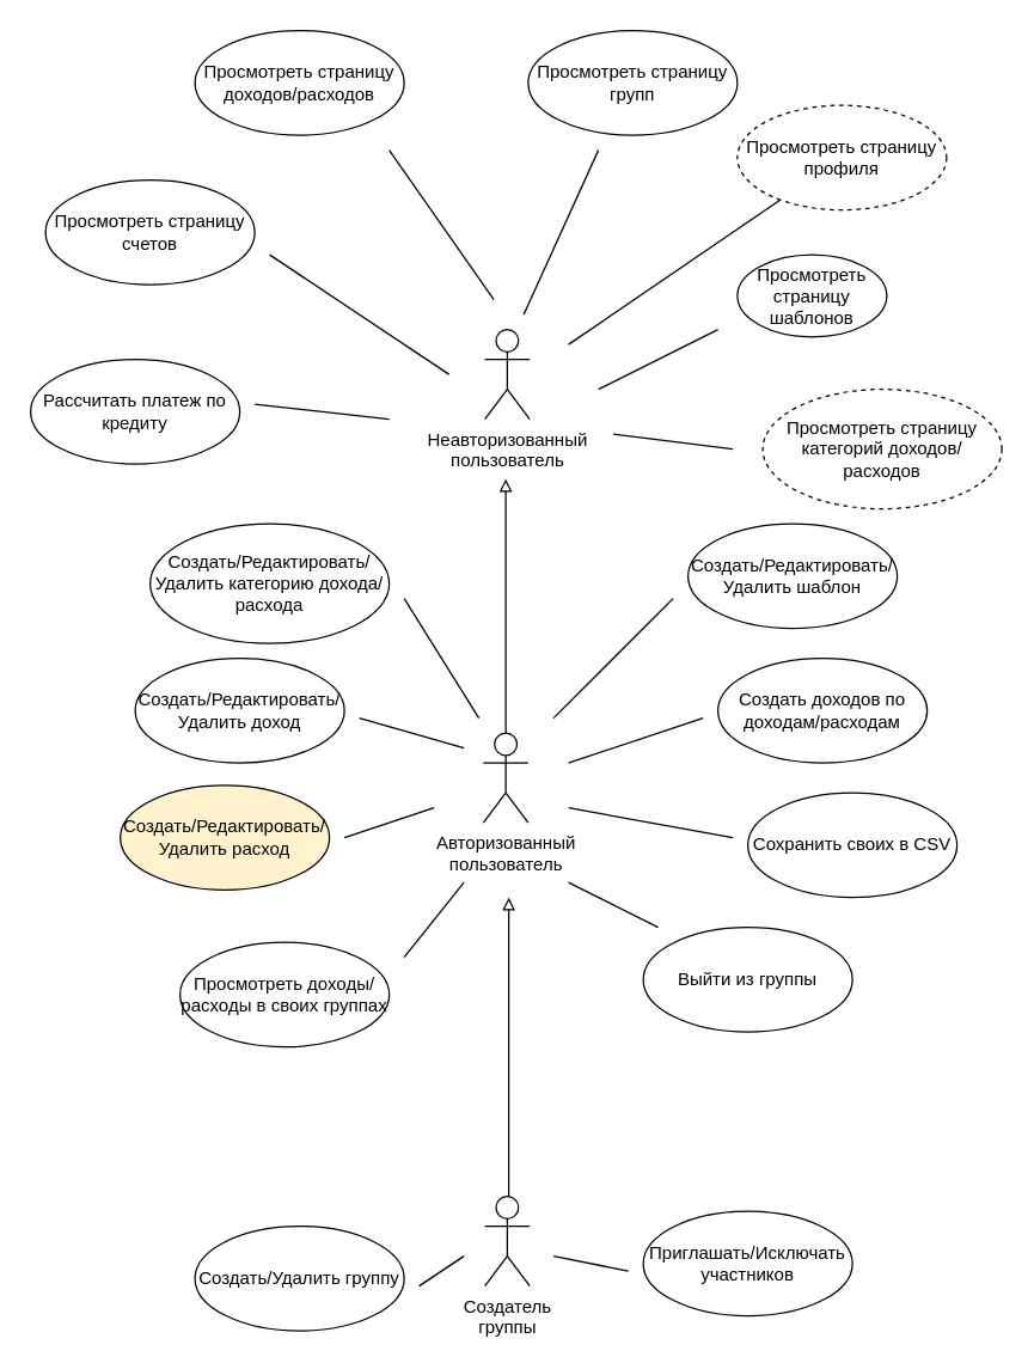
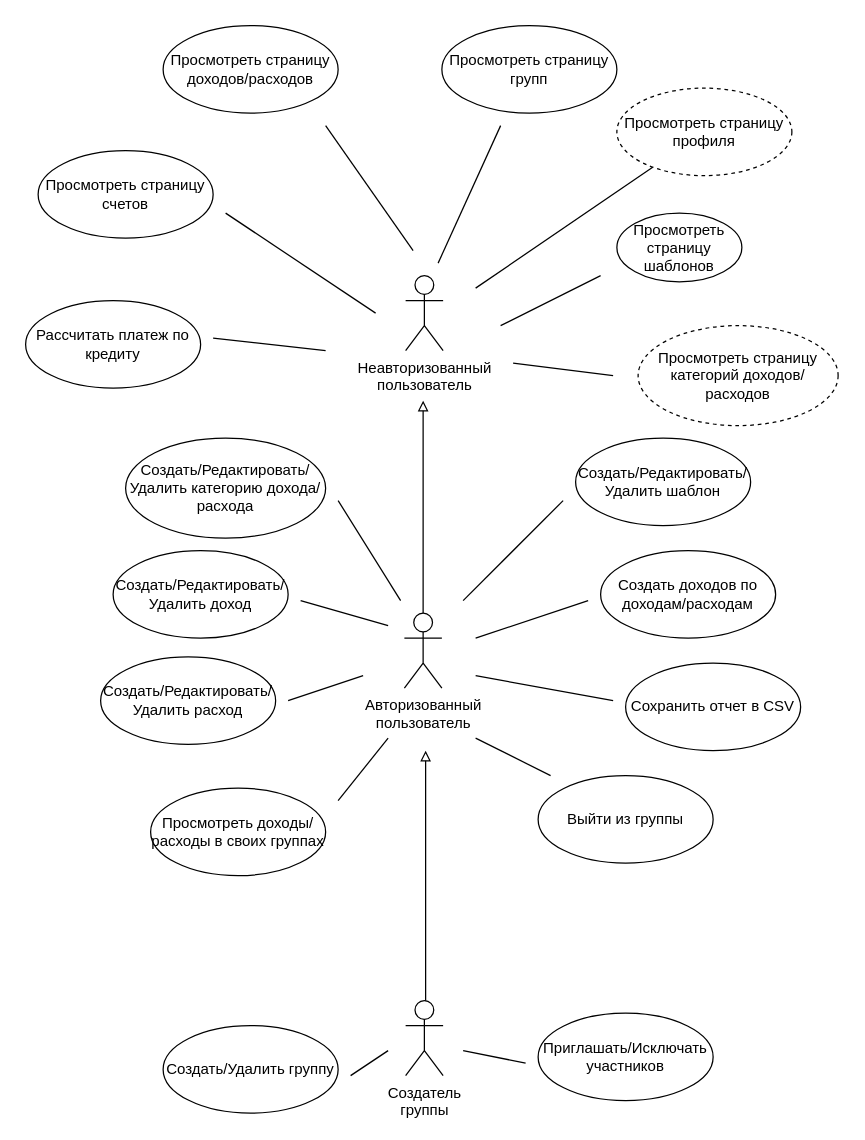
- <mxCell id="18" value="Создать/Редактировать/Удалить расход" style="ellipse;whiteSpace=wrap;html=1;fillColor=#fff2cc;" parent="1" vertex="1"><mxGeometry x="80" y="525" width="140" height="70" as="geometry" /></mxCell>
+ <mxCell id="18" value="Создать/Редактировать/Удалить расход" style="ellipse;whiteSpace=wrap;html=1;" parent="1" vertex="1"><mxGeometry x="80" y="525" width="140" height="70" as="geometry" /></mxCell>
- <mxCell id="21" value="Сохранить своих в CSV" style="ellipse;whiteSpace=wrap;html=1;" parent="1" vertex="1"><mxGeometry x="500" y="530" width="140" height="70" as="geometry" /></mxCell>
+ <mxCell id="21" value="Сохранить отчет в CSV" style="ellipse;whiteSpace=wrap;html=1;" parent="1" vertex="1"><mxGeometry x="500" y="530" width="140" height="70" as="geometry" /></mxCell>
